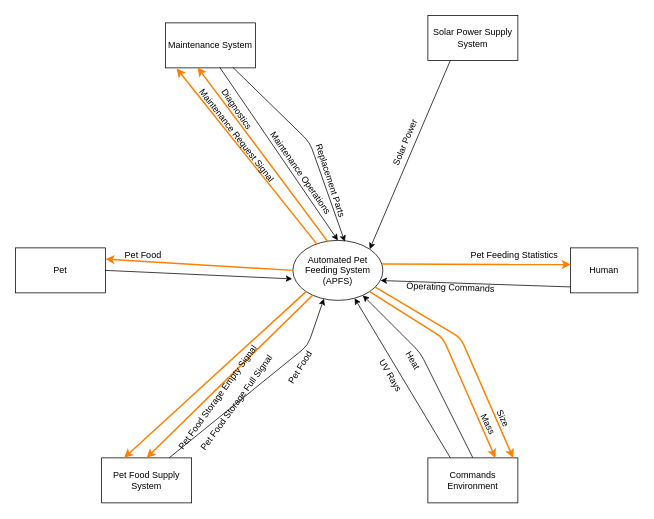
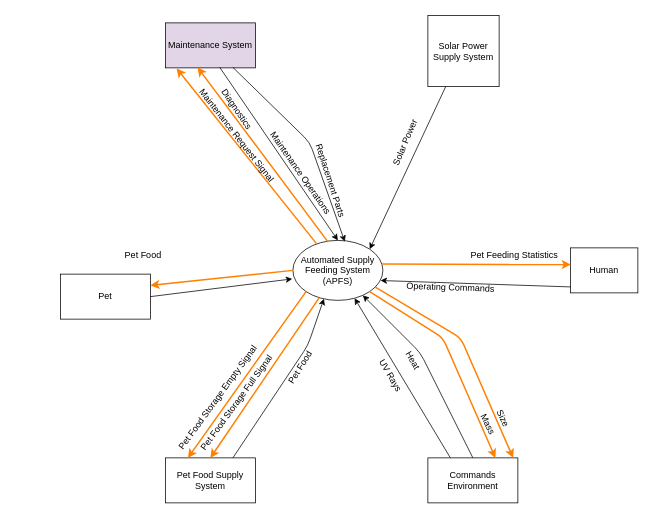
- <mxCell id="8" value="Solar Power Supply System" style="whiteSpace=wrap;html=1;" parent="1" vertex="1"><mxGeometry x="570" y="20" width="120" height="60" as="geometry" /></mxCell>
+ <mxCell id="8" value="Solar Power Supply System" style="whiteSpace=wrap;html=1;" parent="1" vertex="1"><mxGeometry x="570" y="20" width="95" height="95" as="geometry" /></mxCell>
- <mxCell id="7" value="Maintenance System" style="whiteSpace=wrap;html=1;" parent="1" vertex="1"><mxGeometry x="220" y="30" width="120" height="60" as="geometry" /></mxCell>
+ <mxCell id="7" value="Maintenance System" style="whiteSpace=wrap;html=1;fillColor=#e1d5e7;" parent="1" vertex="1"><mxGeometry x="220" y="30" width="120" height="60" as="geometry" /></mxCell>
- <mxCell id="4" value="Pet" style="whiteSpace=wrap;html=1;" parent="1" vertex="1"><mxGeometry x="20" y="330" width="120" height="60" as="geometry" /></mxCell>
+ <mxCell id="4" value="Pet" style="whiteSpace=wrap;html=1;" parent="1" vertex="1"><mxGeometry x="80" y="365" width="120" height="60" as="geometry" /></mxCell>
- <mxCell id="2" value="Automated Pet Feeding System (APFS)" style="ellipse;whiteSpace=wrap;html=1;" parent="1" vertex="1"><mxGeometry x="390" y="320" width="120" height="80" as="geometry" /></mxCell>
+ <mxCell id="2" value="Automated Supply Feeding System (APFS)" style="ellipse;whiteSpace=wrap;html=1;" parent="1" vertex="1"><mxGeometry x="390" y="320" width="120" height="80" as="geometry" /></mxCell>
- <mxCell id="6" value="Pet Food Supply System" style="whiteSpace=wrap;html=1;" parent="1" vertex="1"><mxGeometry x="135" y="610" width="120" height="60" as="geometry" /></mxCell>
+ <mxCell id="6" value="Pet Food Supply System" style="whiteSpace=wrap;html=1;" parent="1" vertex="1"><mxGeometry x="220" y="610" width="120" height="60" as="geometry" /></mxCell>
